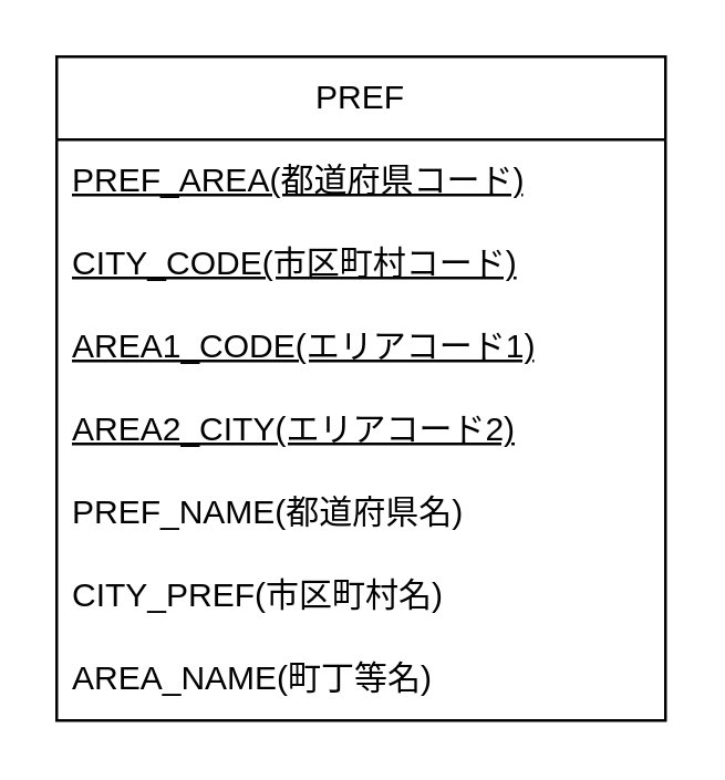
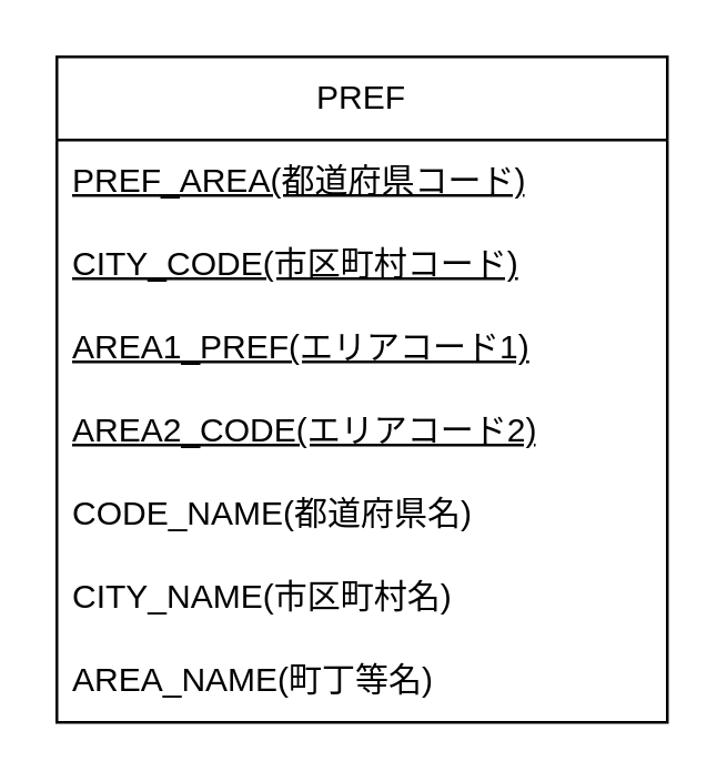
- <mxCell id="5" value="AREA1_CODE(エリアコード1)" style="text;strokeColor=none;fillColor=none;align=left;verticalAlign=middle;spacingLeft=4;spacingRight=4;overflow=hidden;points=[[0,0.5],[1,0.5]];portConstraint=eastwest;rotatable=0;whiteSpace=wrap;html=1;fontStyle=4" parent="2" vertex="1"><mxGeometry y="90" width="220" height="30" as="geometry" /></mxCell>
+ <mxCell id="5" value="AREA1_PREF(エリアコード1)" style="text;strokeColor=none;fillColor=none;align=left;verticalAlign=middle;spacingLeft=4;spacingRight=4;overflow=hidden;points=[[0,0.5],[1,0.5]];portConstraint=eastwest;rotatable=0;whiteSpace=wrap;html=1;fontStyle=4" parent="2" vertex="1"><mxGeometry y="90" width="220" height="30" as="geometry" /></mxCell>
- <mxCell id="6" value="AREA2_CITY(エリアコード2)" style="text;strokeColor=none;fillColor=none;align=left;verticalAlign=middle;spacingLeft=4;spacingRight=4;overflow=hidden;points=[[0,0.5],[1,0.5]];portConstraint=eastwest;rotatable=0;whiteSpace=wrap;html=1;fontStyle=4" parent="2" vertex="1"><mxGeometry y="120" width="220" height="30" as="geometry" /></mxCell>
+ <mxCell id="6" value="AREA2_CODE(エリアコード2)" style="text;strokeColor=none;fillColor=none;align=left;verticalAlign=middle;spacingLeft=4;spacingRight=4;overflow=hidden;points=[[0,0.5],[1,0.5]];portConstraint=eastwest;rotatable=0;whiteSpace=wrap;html=1;fontStyle=4" parent="2" vertex="1"><mxGeometry y="120" width="220" height="30" as="geometry" /></mxCell>
- <mxCell id="7" value="PREF_NAME(都道府県名)" style="text;strokeColor=none;fillColor=none;align=left;verticalAlign=middle;spacingLeft=4;spacingRight=4;overflow=hidden;points=[[0,0.5],[1,0.5]];portConstraint=eastwest;rotatable=0;whiteSpace=wrap;html=1;" parent="2" vertex="1"><mxGeometry y="150" width="220" height="30" as="geometry" /></mxCell>
+ <mxCell id="7" value="CODE_NAME(都道府県名)" style="text;strokeColor=none;fillColor=none;align=left;verticalAlign=middle;spacingLeft=4;spacingRight=4;overflow=hidden;points=[[0,0.5],[1,0.5]];portConstraint=eastwest;rotatable=0;whiteSpace=wrap;html=1;" parent="2" vertex="1"><mxGeometry y="150" width="220" height="30" as="geometry" /></mxCell>
- <mxCell id="8" value="CITY_PREF(市区町村名)" style="text;strokeColor=none;fillColor=none;align=left;verticalAlign=middle;spacingLeft=4;spacingRight=4;overflow=hidden;points=[[0,0.5],[1,0.5]];portConstraint=eastwest;rotatable=0;whiteSpace=wrap;html=1;" parent="2" vertex="1"><mxGeometry y="180" width="220" height="30" as="geometry" /></mxCell>
+ <mxCell id="8" value="CITY_NAME(市区町村名)" style="text;strokeColor=none;fillColor=none;align=left;verticalAlign=middle;spacingLeft=4;spacingRight=4;overflow=hidden;points=[[0,0.5],[1,0.5]];portConstraint=eastwest;rotatable=0;whiteSpace=wrap;html=1;" parent="2" vertex="1"><mxGeometry y="180" width="220" height="30" as="geometry" /></mxCell>
